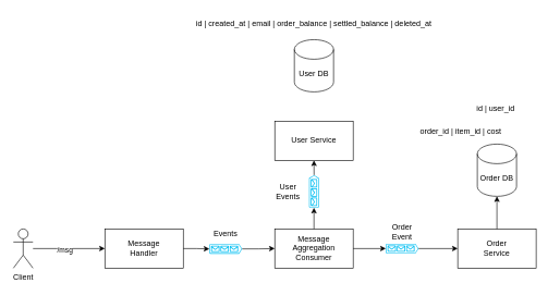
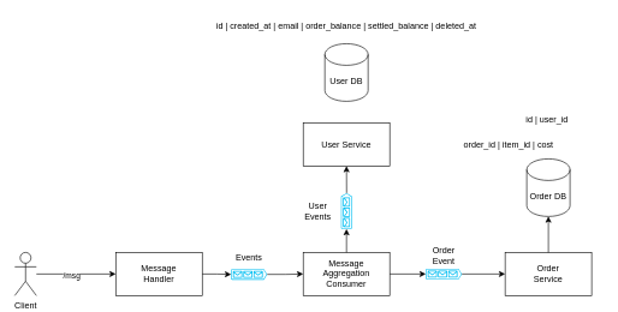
- <mxCell id="18" value="User Service" style="rounded=0;whiteSpace=wrap;html=1;" parent="1" vertex="1"><mxGeometry x="420" y="185" width="120" height="60" as="geometry" /></mxCell>
+ <mxCell id="18" value="User Service" style="rounded=0;whiteSpace=wrap;html=1;" parent="1" vertex="1"><mxGeometry x="420" y="170" width="120" height="60" as="geometry" /></mxCell>
